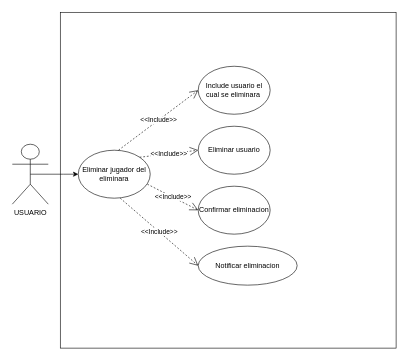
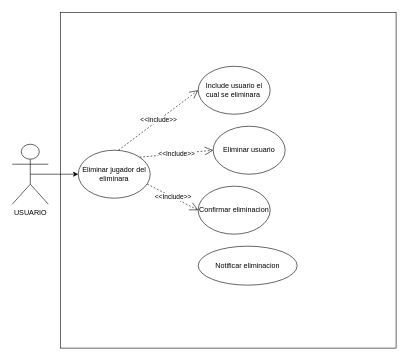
- <mxCell id="7" value="Eliminar usuario" style="ellipse;whiteSpace=wrap;html=1;" vertex="1" parent="1"><mxGeometry x="330" y="210" width="120" height="80" as="geometry" /></mxCell>
+ <mxCell id="7" value="Eliminar usuario" style="ellipse;whiteSpace=wrap;html=1;" vertex="1" parent="1"><mxGeometry x="355" y="210" width="120" height="80" as="geometry" /></mxCell>
- <mxCell id="13" value="&amp;lt;&amp;lt;Include&amp;gt;&amp;gt;" style="endArrow=open;endSize=12;dashed=1;html=1;rounded=0;entryX=0;entryY=0.5;entryDx=0;entryDy=0;exitX=0.583;exitY=1;exitDx=0;exitDy=0;exitPerimeter=0;" edge="1" parent="1" source="5" target="9"><mxGeometry width="160" relative="1" as="geometry"><mxPoint x="260" y="330" as="sourcePoint" /><mxPoint x="360" y="180" as="targetPoint" /></mxGeometry></mxCell>
